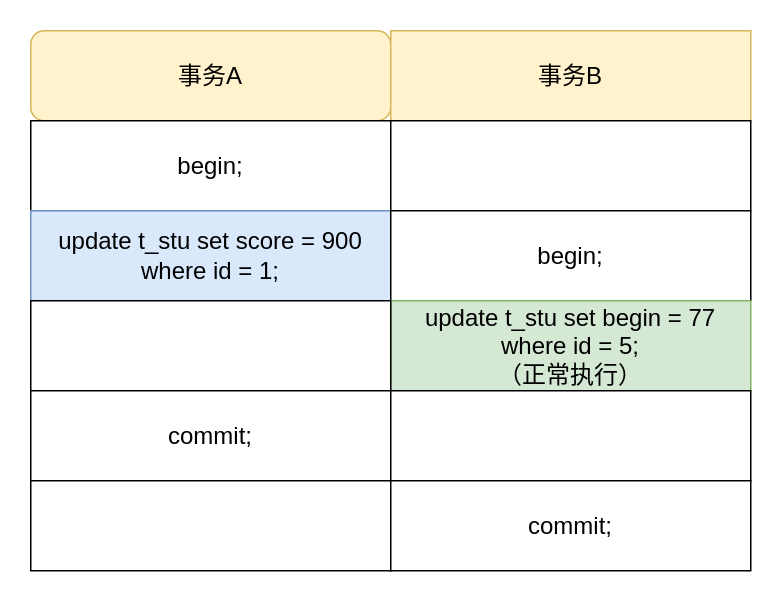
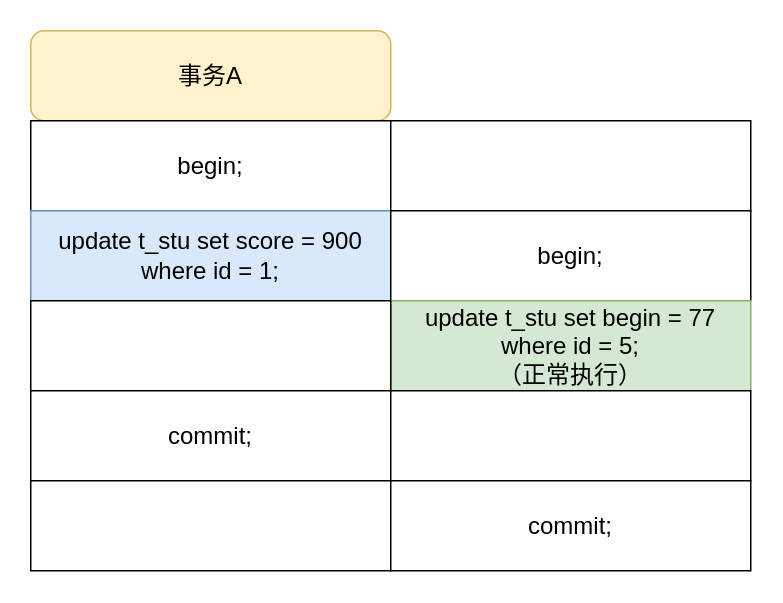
- <mxCell id="3" value="事务B" style="rounded=0;whiteSpace=wrap;html=1;fontSize=16;fillColor=#fff2cc;strokeColor=#d6b656;" vertex="1" parent="1"><mxGeometry x="260" y="20" width="240" height="60" as="geometry" /></mxCell>
